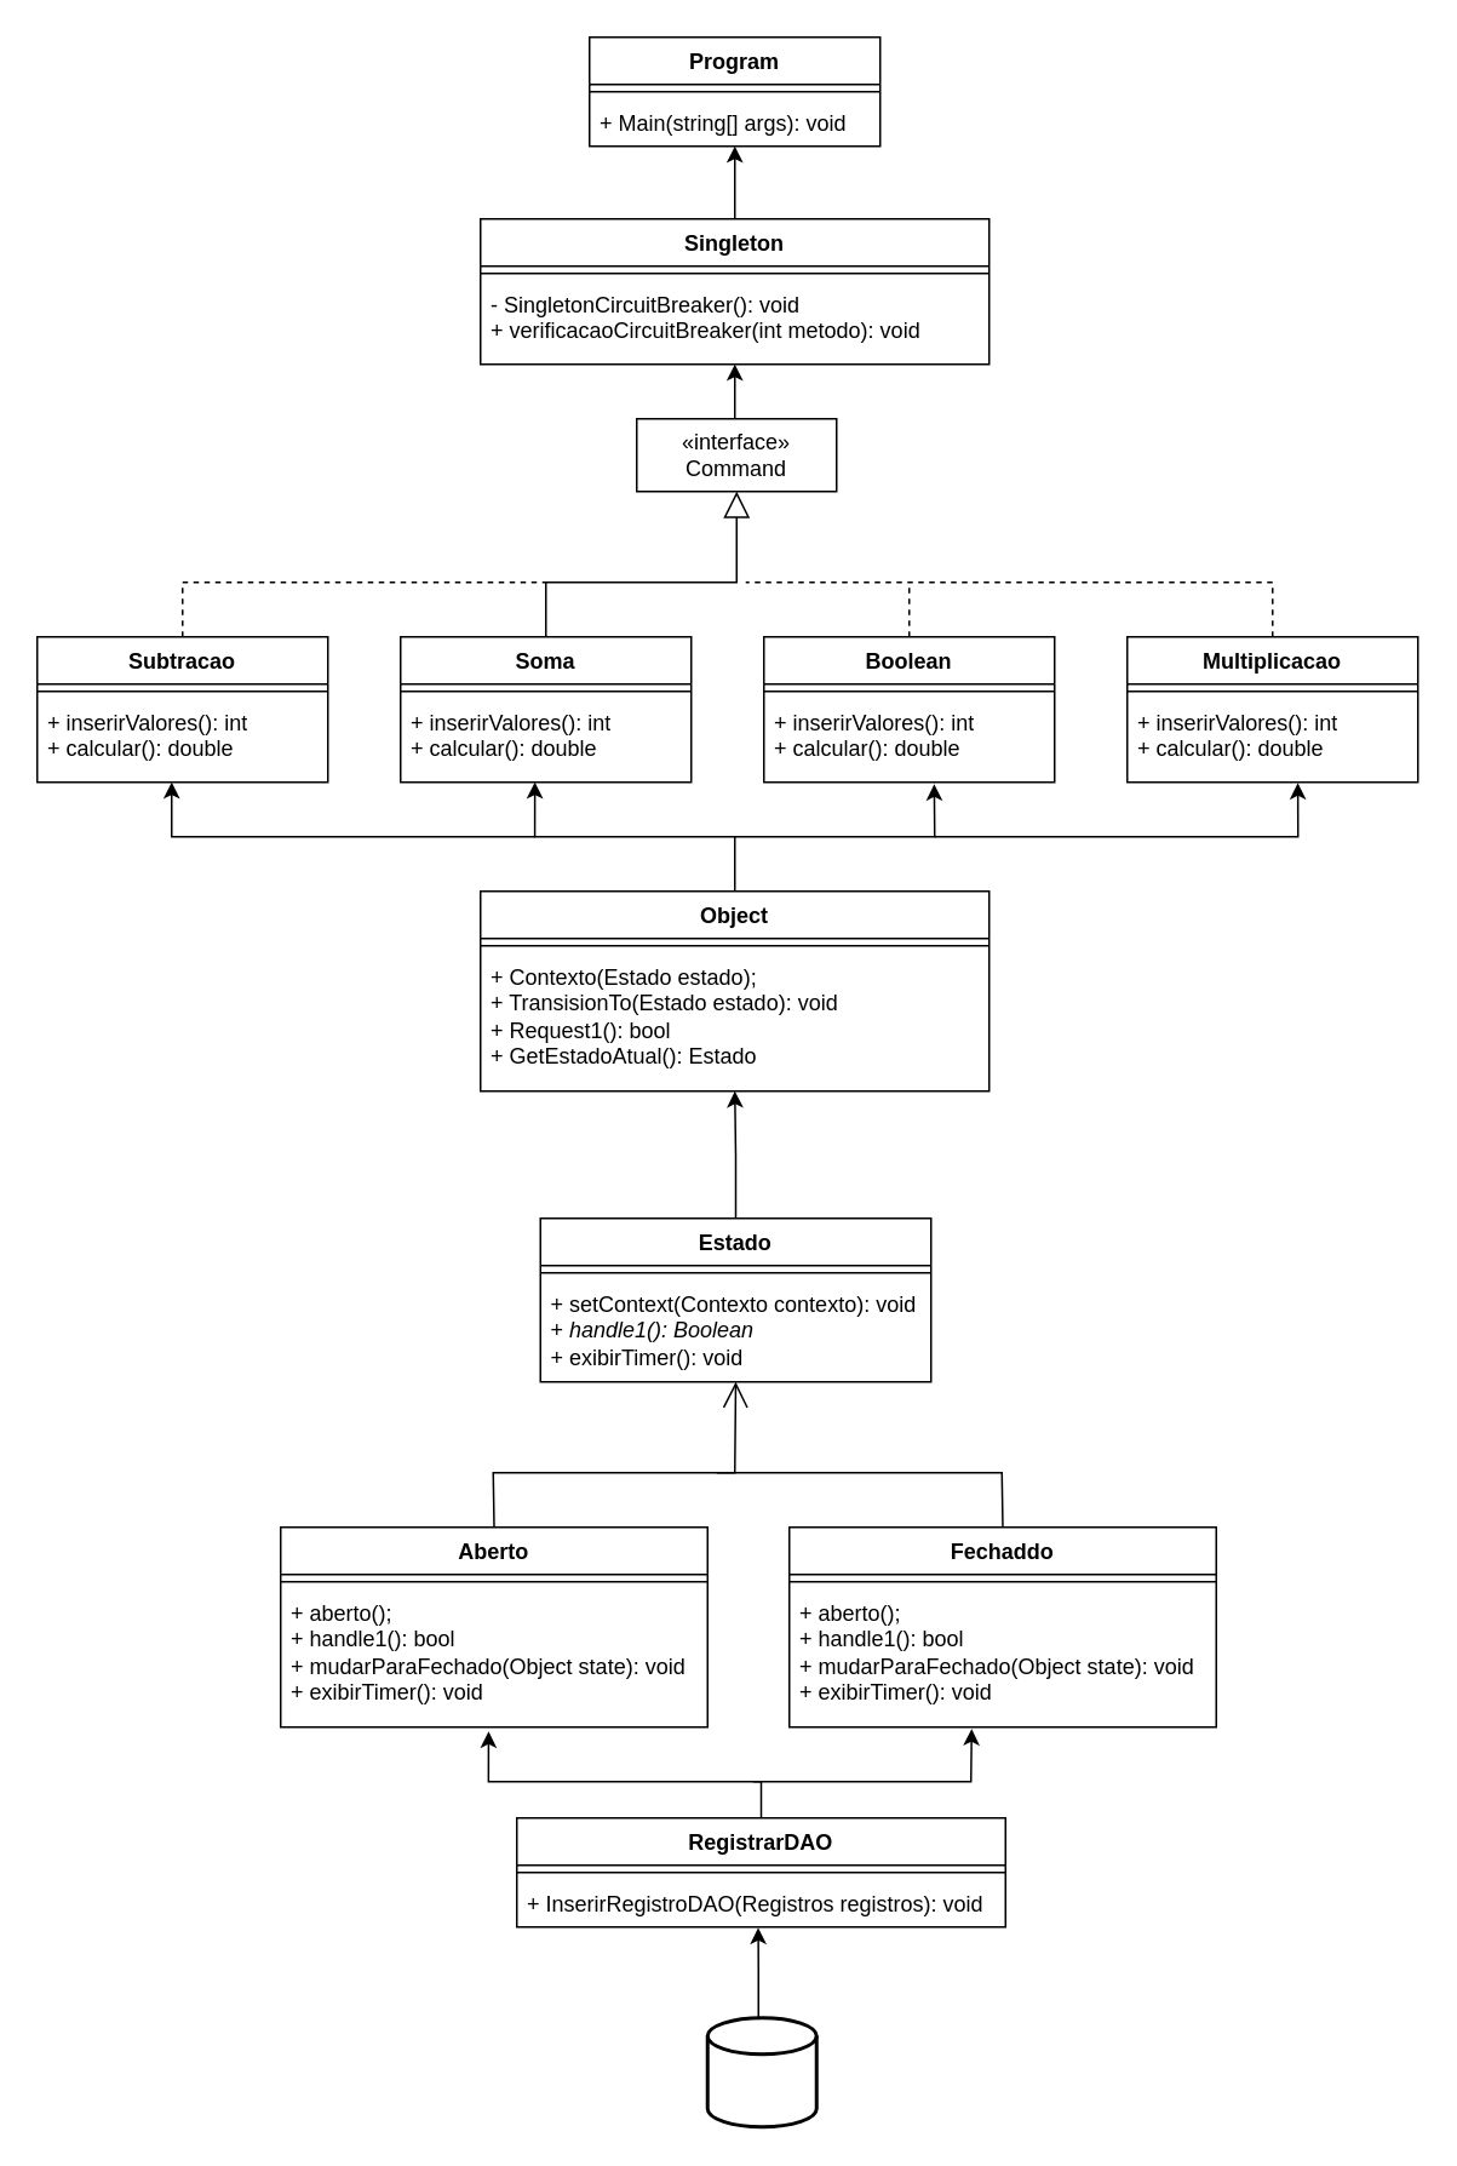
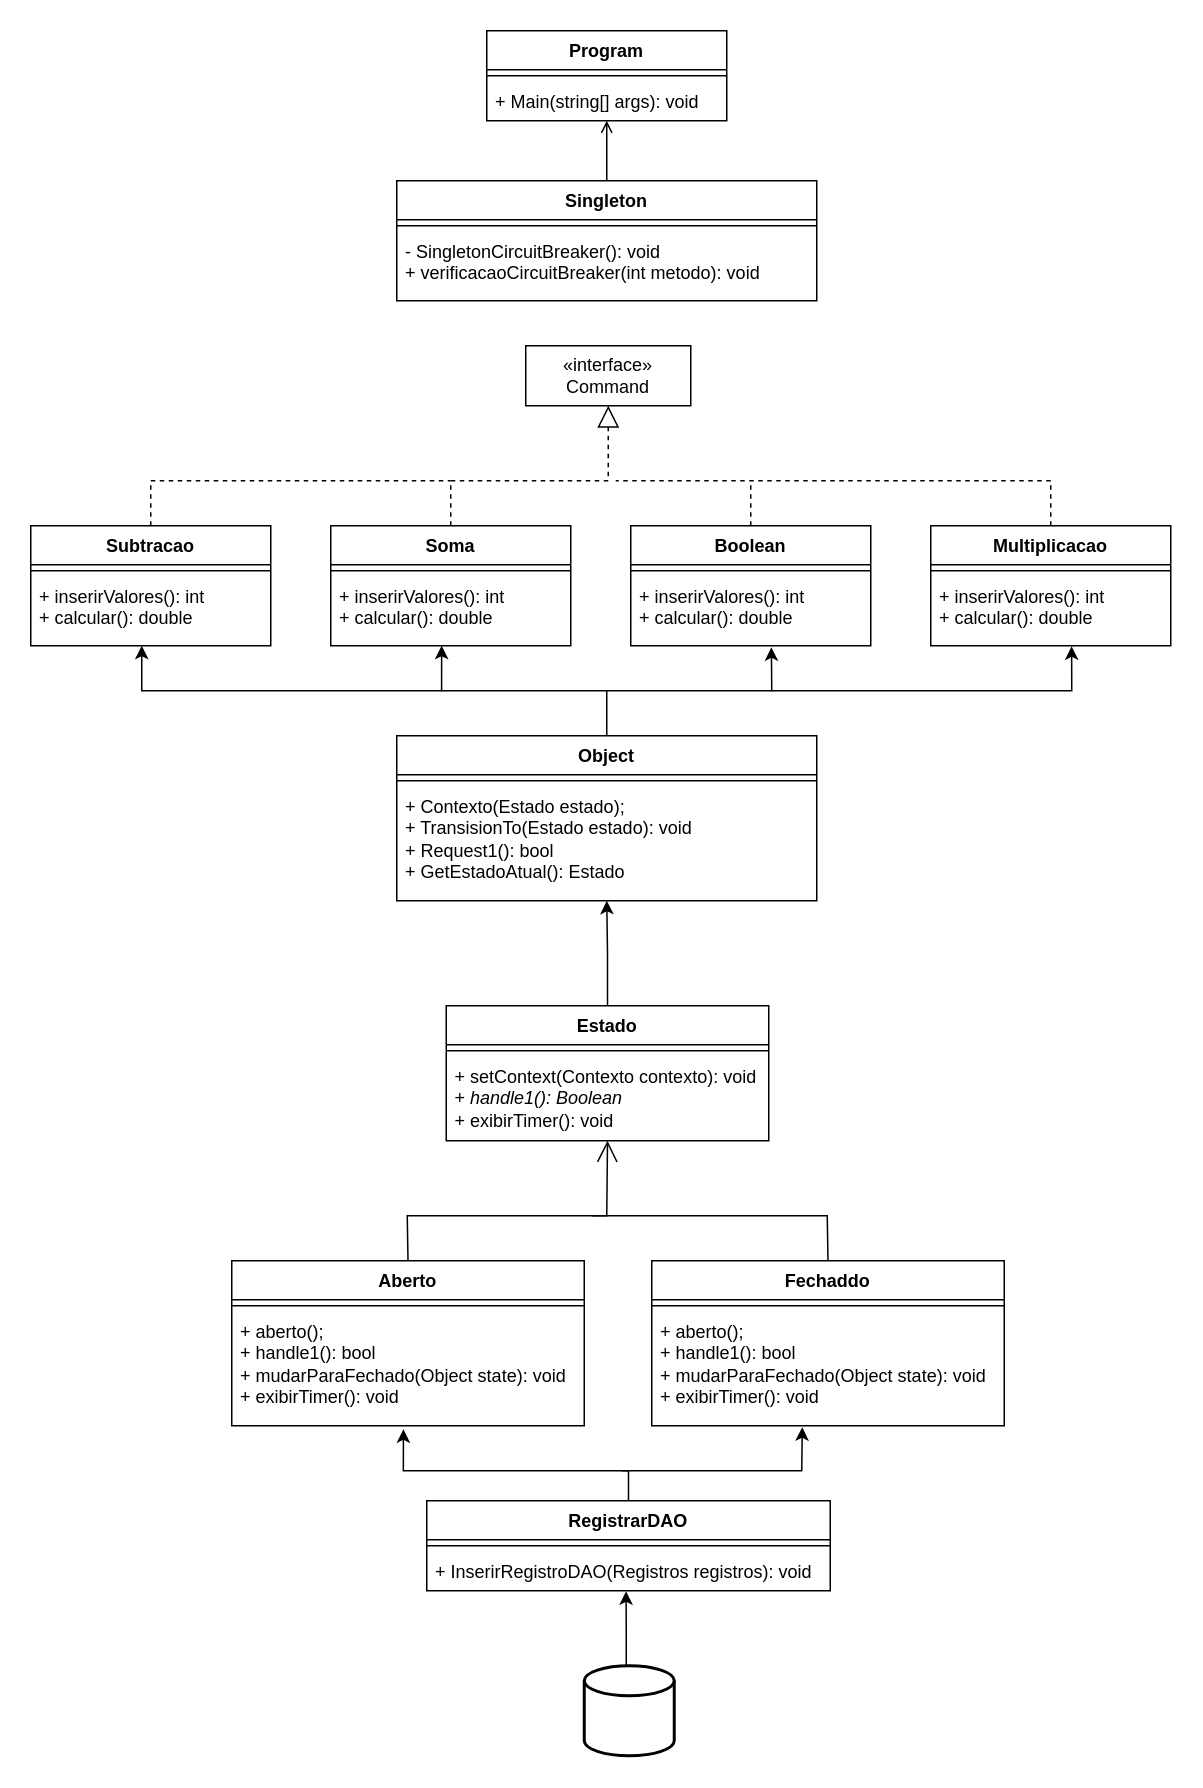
- <mxCell id="35" value="" style="edgeStyle=orthogonalEdgeStyle;rounded=0;orthogonalLoop=1;jettySize=auto;html=1;entryX=0.5;entryY=1;entryDx=0;entryDy=0;entryPerimeter=0;" edge="1" parent="1" source="36" target="34"><mxGeometry relative="1" as="geometry"><mxPoint x="404" y="90" as="targetPoint" /></mxGeometry></mxCell>
+ <mxCell id="35" value="" style="edgeStyle=orthogonalEdgeStyle;rounded=0;orthogonalLoop=1;jettySize=auto;html=1;entryX=0.5;entryY=1;entryDx=0;entryDy=0;entryPerimeter=0;endArrow=open;" edge="1" parent="1" source="36" target="34"><mxGeometry relative="1" as="geometry"><mxPoint x="404" y="90" as="targetPoint" /></mxGeometry></mxCell>
- <mxCell id="2" value="" style="edgeStyle=orthogonalEdgeStyle;rounded=0;orthogonalLoop=1;jettySize=auto;html=1;entryX=0.5;entryY=1;entryDx=0;entryDy=0;" edge="1" parent="1" source="3" target="36"><mxGeometry relative="1" as="geometry"><mxPoint x="404" y="220" as="targetPoint" /><Array as="points"><mxPoint x="404" y="270" /><mxPoint x="404" y="270" /></Array></mxGeometry></mxCell>
- <mxCell id="16" value="" style="endArrow=block;dashed=0;endFill=0;endSize=12;html=1;rounded=0;entryX=0.5;entryY=1;entryDx=0;entryDy=0;exitX=0.5;exitY=0;exitDx=0;exitDy=0;" edge="1" parent="1" source="4" target="3"><mxGeometry width="160" relative="1" as="geometry"><mxPoint x="260" y="320" as="sourcePoint" /><mxPoint x="420" y="320" as="targetPoint" /><Array as="points"><mxPoint x="300" y="320" /><mxPoint x="405" y="320" /></Array></mxGeometry></mxCell>
+ <mxCell id="16" value="" style="endArrow=block;dashed=1;endFill=0;endSize=12;html=1;rounded=0;entryX=0.5;entryY=1;entryDx=0;entryDy=0;exitX=0.5;exitY=0;exitDx=0;exitDy=0;" edge="1" parent="1" source="4" target="3"><mxGeometry width="160" relative="1" as="geometry"><mxPoint x="260" y="320" as="sourcePoint" /><mxPoint x="420" y="320" as="targetPoint" /><Array as="points"><mxPoint x="300" y="320" /><mxPoint x="405" y="320" /></Array></mxGeometry></mxCell>
